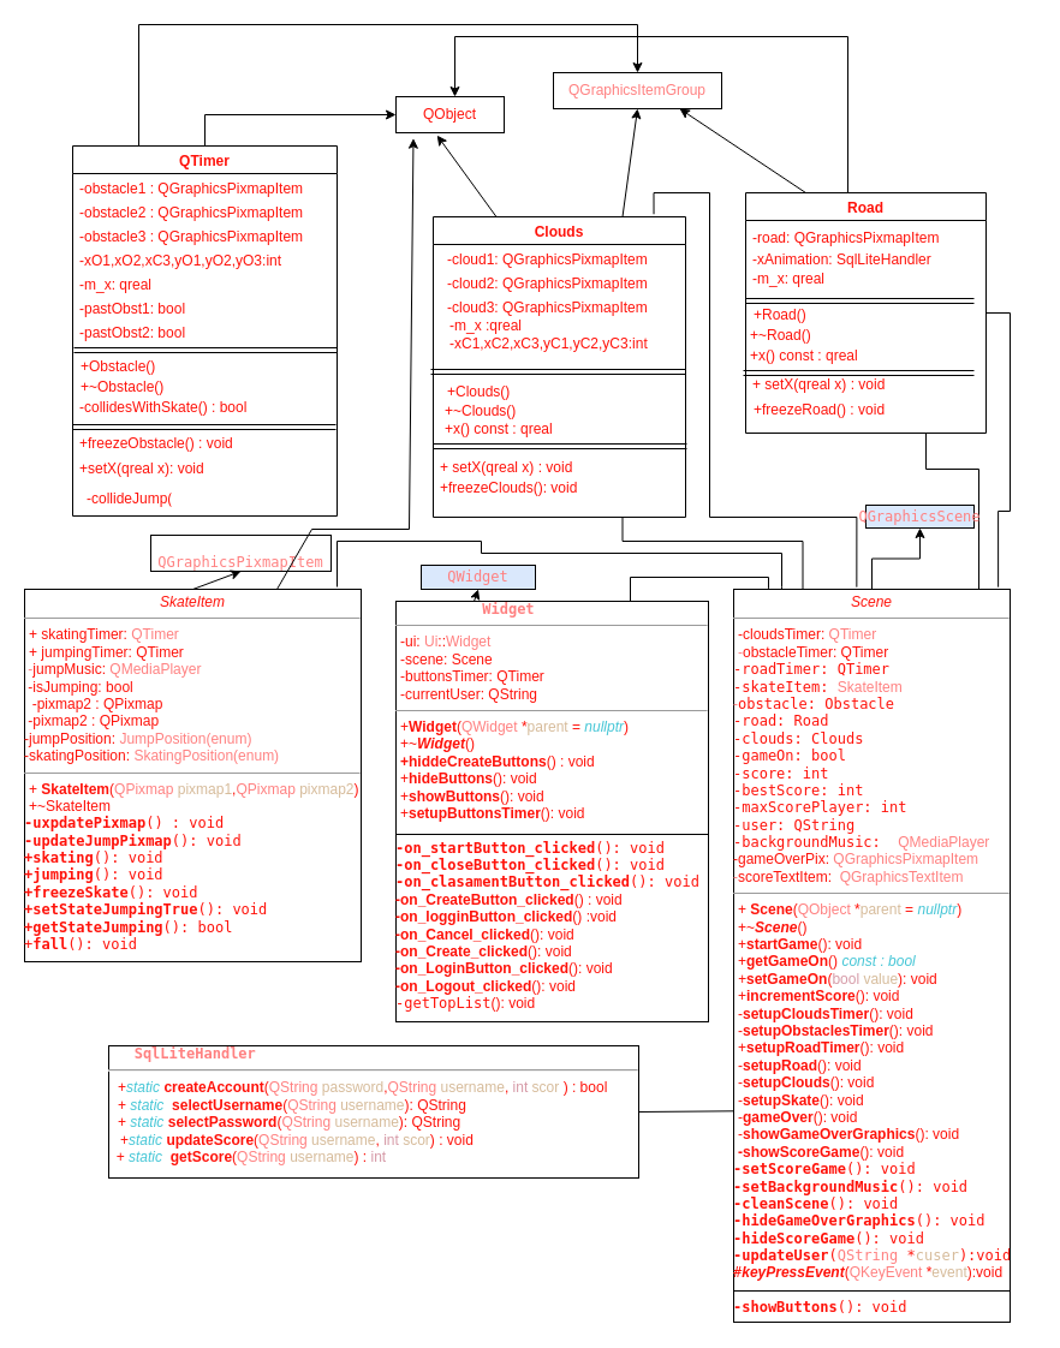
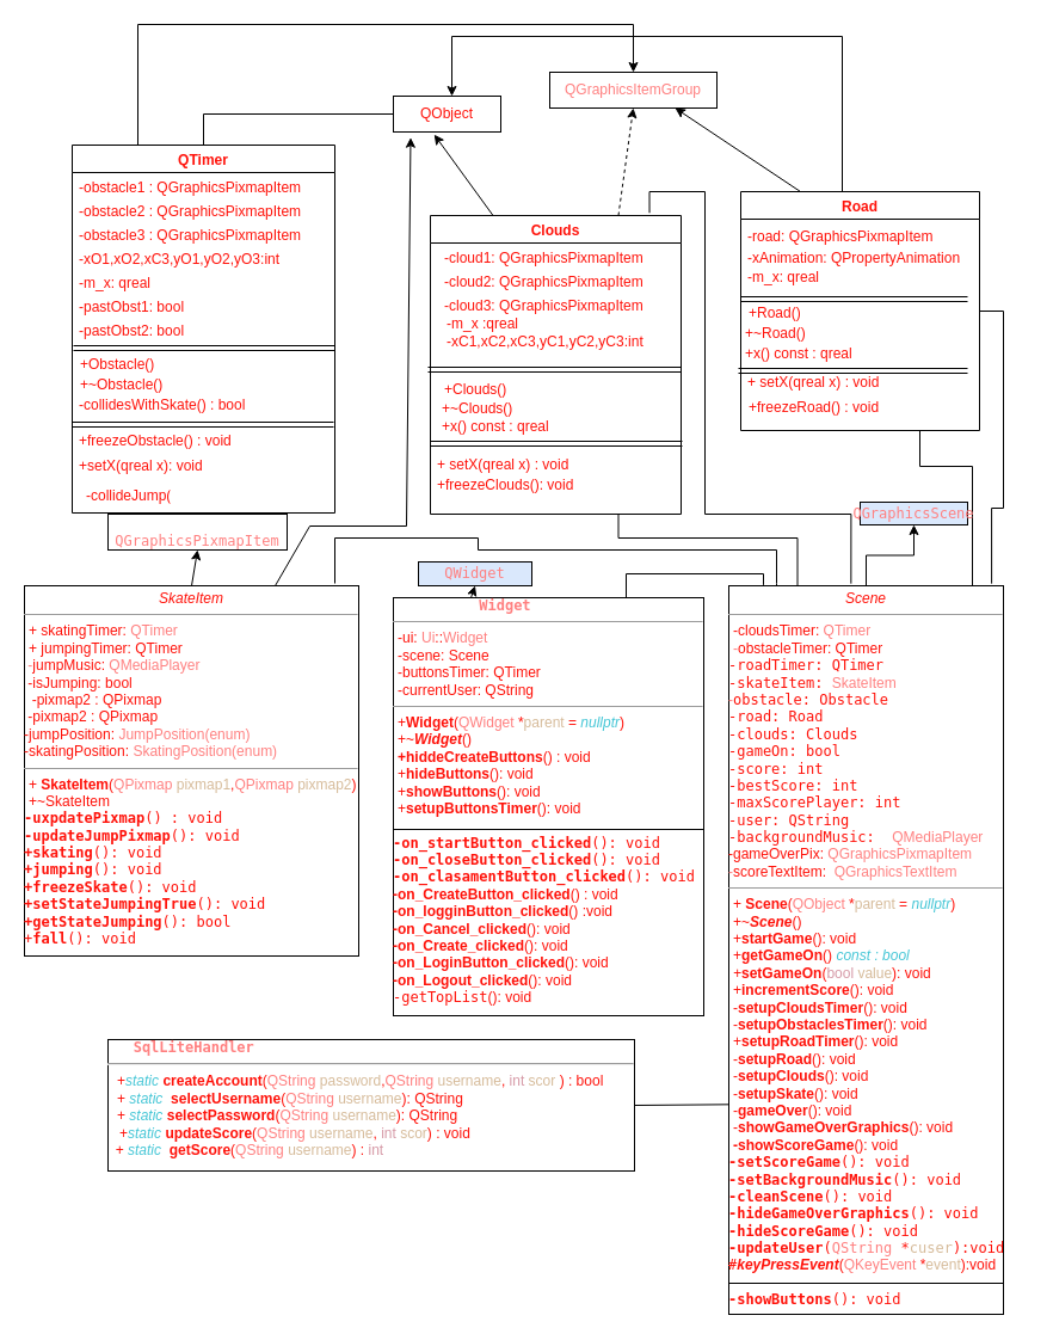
- <mxCell id="20" style="edgeStyle=orthogonalEdgeStyle;rounded=0;orthogonalLoop=1;jettySize=auto;html=1;exitX=0.5;exitY=0;exitDx=0;exitDy=0;fontColor=#FF120A;entryX=0;entryY=0.5;entryDx=0;entryDy=0;" edge="1" parent="1" source="21" target="2"><mxGeometry relative="1" as="geometry"><mxPoint x="340" y="121" as="targetPoint" /></mxGeometry></mxCell>
+ <mxCell id="20" style="edgeStyle=orthogonalEdgeStyle;rounded=0;orthogonalLoop=1;jettySize=auto;html=1;exitX=0.5;exitY=0;exitDx=0;exitDy=0;fontColor=#FF120A;entryX=0;entryY=0.5;entryDx=0;entryDy=0;endArrow=none;" edge="1" parent="1" source="21" target="2"><mxGeometry relative="1" as="geometry"><mxPoint x="340" y="121" as="targetPoint" /></mxGeometry></mxCell>
- <mxCell id="19" value="" style="endArrow=classic;html=1;rounded=0;fontColor=#FF120A;entryX=0.5;entryY=1;entryDx=0;entryDy=0;exitX=0.75;exitY=0;exitDx=0;exitDy=0;" edge="1" parent="1" source="5" target="3"><mxGeometry width="50" height="50" relative="1" as="geometry"><mxPoint x="460" y="290" as="sourcePoint" /><mxPoint x="510" y="240" as="targetPoint" /></mxGeometry></mxCell>
+ <mxCell id="19" value="" style="endArrow=classic;html=1;rounded=0;fontColor=#FF120A;entryX=0.5;entryY=1;entryDx=0;entryDy=0;exitX=0.75;exitY=0;exitDx=0;exitDy=0;dashed=1;" edge="1" parent="1" source="5" target="3"><mxGeometry width="50" height="50" relative="1" as="geometry"><mxPoint x="460" y="290" as="sourcePoint" /><mxPoint x="510" y="240" as="targetPoint" /></mxGeometry></mxCell>
- <mxCell id="41" value=" -xAnimation: SqlLiteHandler" style="text;strokeColor=none;fillColor=none;align=left;verticalAlign=middle;spacingLeft=4;spacingRight=4;overflow=hidden;points=[[0,0.5],[1,0.5]];portConstraint=eastwest;rotatable=0;fontColor=#FF120A;" vertex="1" parent="39"><mxGeometry y="45" width="240" height="20" as="geometry" /></mxCell>
+ <mxCell id="41" value=" -xAnimation: QPropertyAnimation" style="text;strokeColor=none;fillColor=none;align=left;verticalAlign=middle;spacingLeft=4;spacingRight=4;overflow=hidden;points=[[0,0.5],[1,0.5]];portConstraint=eastwest;rotatable=0;fontColor=#FF120A;" vertex="1" parent="39"><mxGeometry y="45" width="240" height="20" as="geometry" /></mxCell>
- <mxCell id="54" value="&#10;&lt;pre style=&quot;margin-top: 0px ; margin-bottom: 0px ; margin-left: 0px ; margin-right: 0px ; text-indent: 0px&quot;&gt;&lt;span style=&quot;color: #ff8080&quot;&gt;QGraphicsPixmapItem&lt;/span&gt;&lt;/pre&gt;" style="rounded=0;whiteSpace=wrap;html=1;fontColor=#FF120A;" vertex="1" parent="1"><mxGeometry x="125" y="445" width="150" height="30" as="geometry" /></mxCell>
+ <mxCell id="54" value="&#10;&lt;pre style=&quot;margin-top: 0px ; margin-bottom: 0px ; margin-left: 0px ; margin-right: 0px ; text-indent: 0px&quot;&gt;&lt;span style=&quot;color: #ff8080&quot;&gt;QGraphicsPixmapItem&lt;/span&gt;&lt;/pre&gt;" style="rounded=0;whiteSpace=wrap;html=1;fontColor=#FF120A;" vertex="1" parent="1"><mxGeometry x="90" y="430" width="150" height="30" as="geometry" /></mxCell>
